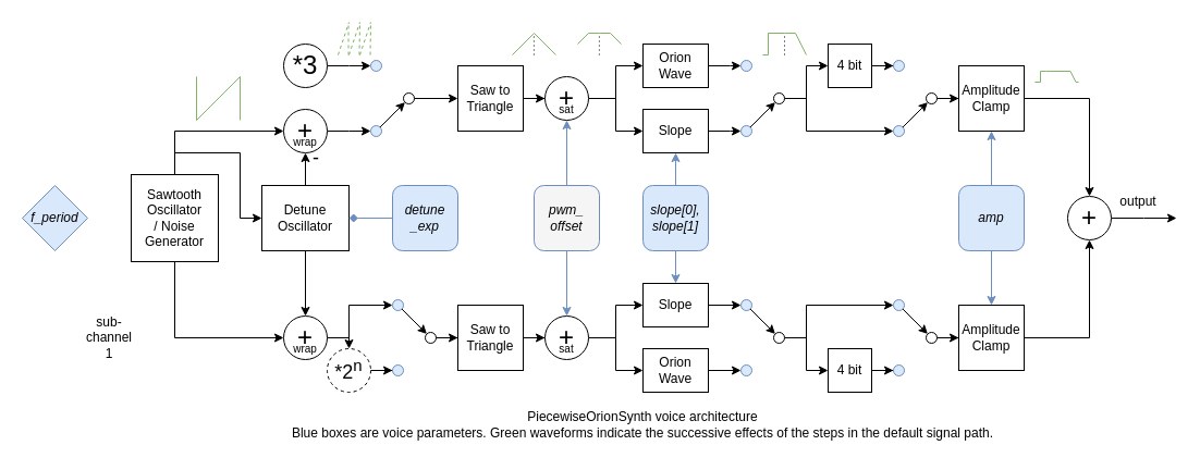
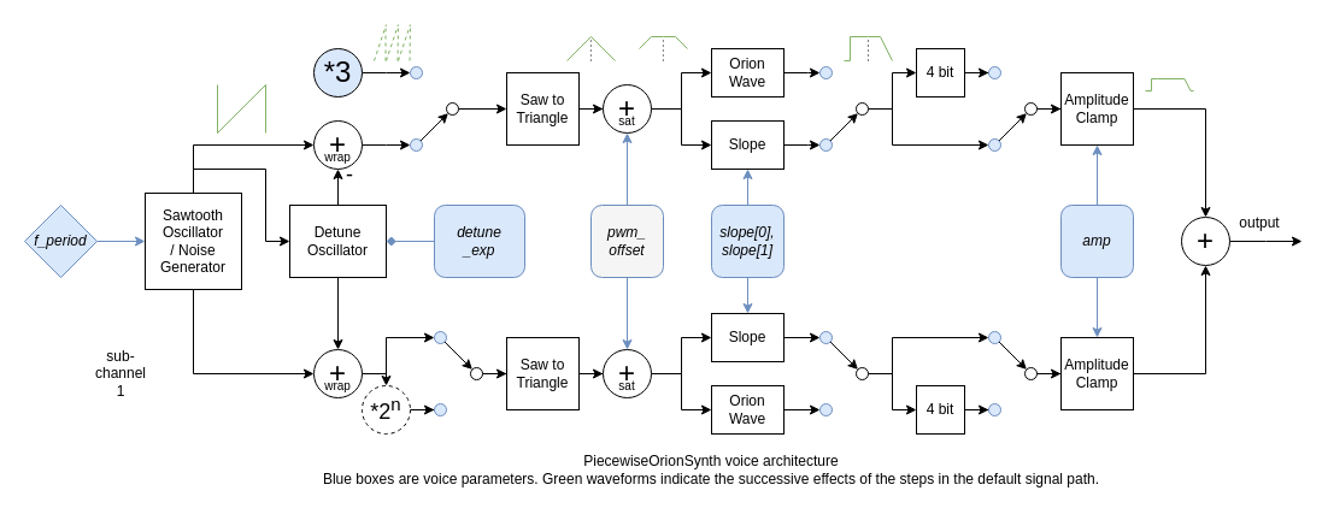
- <mxCell id="12" value="&lt;font style=&quot;font-size: 24px;&quot;&gt;*3&lt;/font&gt;" style="ellipse;whiteSpace=wrap;html=1;aspect=fixed;" parent="1" vertex="1"><mxGeometry x="260" y="40" width="40" height="40" as="geometry" /></mxCell>
+ <mxCell id="12" value="&lt;font style=&quot;font-size: 24px;&quot;&gt;*3&lt;/font&gt;" style="ellipse;whiteSpace=wrap;html=1;aspect=fixed;fillColor=#dae8fc;" parent="1" vertex="1"><mxGeometry x="260" y="40" width="40" height="40" as="geometry" /></mxCell>
+ <mxCell id="125" style="edgeStyle=orthogonalEdgeStyle;rounded=0;orthogonalLoop=1;jettySize=auto;html=1;entryX=0;entryY=0.5;entryDx=0;entryDy=0;fillColor=#dae8fc;strokeColor=#6c8ebf;" edge="1" parent="1" source="126" target="5"><mxGeometry relative="1" as="geometry" /></mxCell>
- <mxCell id="20" value="&lt;i&gt;detune&lt;br&gt;_exp&lt;/i&gt;" style="rounded=1;whiteSpace=wrap;html=1;fillColor=#dae8fc;strokeColor=#6c8ebf;" parent="1" vertex="1"><mxGeometry x="360" y="170" width="60" height="60" as="geometry" /></mxCell>
+ <mxCell id="20" value="&lt;i&gt;detune&lt;br&gt;_exp&lt;/i&gt;" style="rounded=1;whiteSpace=wrap;html=1;fillColor=#dae8fc;strokeColor=#6c8ebf;" parent="1" vertex="1"><mxGeometry x="360" y="170" width="75" height="60" as="geometry" /></mxCell>
